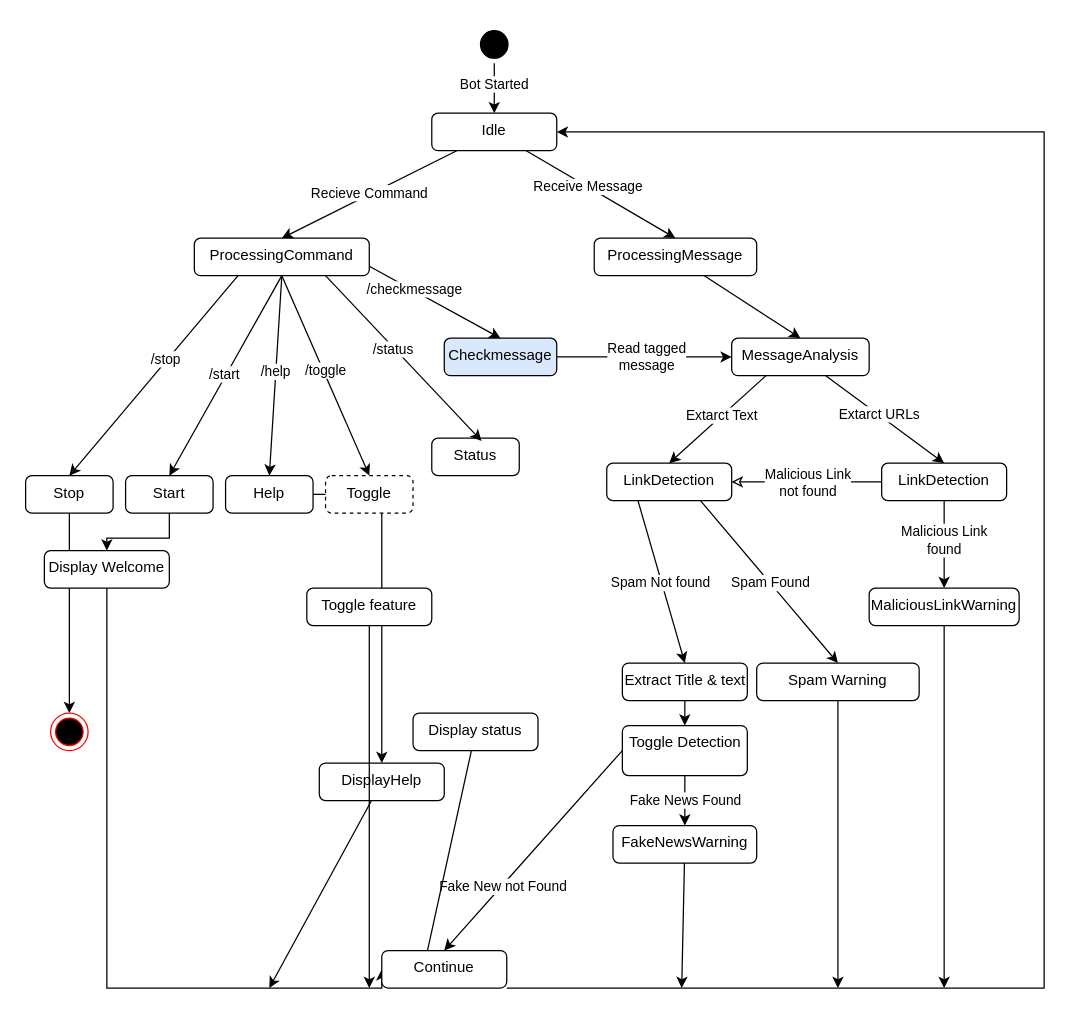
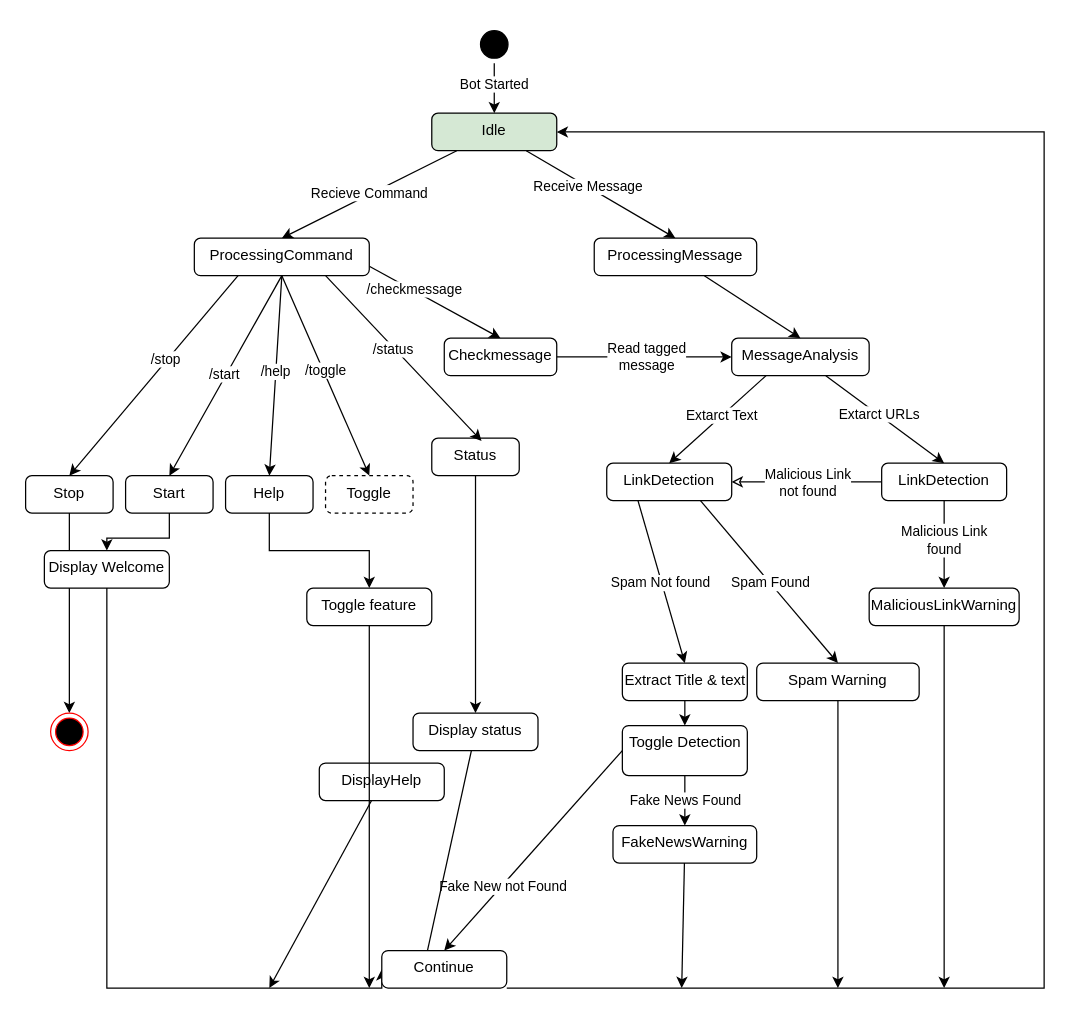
- <mxCell id="6" value="Idle" style="html=1;align=center;verticalAlign=top;rounded=1;absoluteArcSize=1;arcSize=10;dashed=0;whiteSpace=wrap;" vertex="1" parent="1"><mxGeometry x="345" y="90" width="100" height="30" as="geometry" /></mxCell>
+ <mxCell id="6" value="Idle" style="html=1;align=center;verticalAlign=top;rounded=1;absoluteArcSize=1;arcSize=10;dashed=0;whiteSpace=wrap;fillColor=#d5e8d4;" vertex="1" parent="1"><mxGeometry x="345" y="90" width="100" height="30" as="geometry" /></mxCell>
- <mxCell id="62" value="Checkmessage" style="html=1;align=center;verticalAlign=top;rounded=1;absoluteArcSize=1;arcSize=10;dashed=0;whiteSpace=wrap;fillColor=#dae8fc;" vertex="1" parent="1"><mxGeometry x="355" y="270" width="90" height="30" as="geometry" /></mxCell>
+ <mxCell id="62" value="Checkmessage" style="html=1;align=center;verticalAlign=top;rounded=1;absoluteArcSize=1;arcSize=10;dashed=0;whiteSpace=wrap;" vertex="1" parent="1"><mxGeometry x="355" y="270" width="90" height="30" as="geometry" /></mxCell>
+ <mxCell id="58" style="edgeStyle=orthogonalEdgeStyle;rounded=0;orthogonalLoop=1;jettySize=auto;html=1;" edge="1" parent="1" source="59" target="66"><mxGeometry relative="1" as="geometry" /></mxCell>
- <mxCell id="55" style="edgeStyle=orthogonalEdgeStyle;rounded=0;orthogonalLoop=1;jettySize=auto;html=1;" edge="1" parent="1" source="56" target="43"><mxGeometry relative="1" as="geometry" /></mxCell>
+ <mxCell id="55" style="edgeStyle=orthogonalEdgeStyle;rounded=0;orthogonalLoop=1;jettySize=auto;html=1;" edge="1" parent="1" source="56" target="70"><mxGeometry relative="1" as="geometry" /></mxCell>
